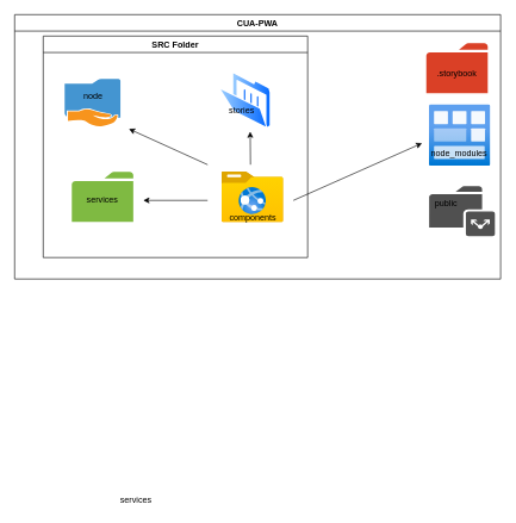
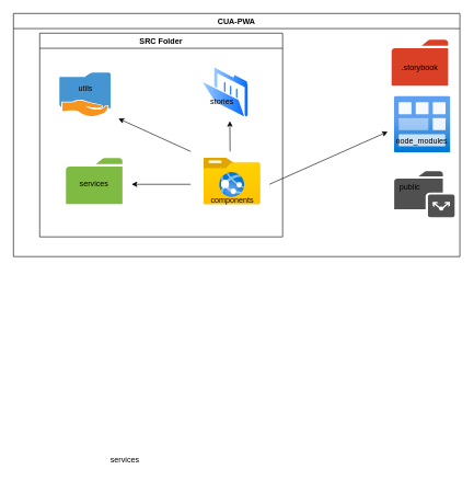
- <mxCell id="18" value="node" style="text;html=1;strokeColor=none;fillColor=none;align=center;verticalAlign=middle;whiteSpace=wrap;rounded=0;" vertex="1" parent="1"><mxGeometry x="110" y="125" width="40" height="20" as="geometry" /></mxCell>
+ <mxCell id="18" value="utils" style="text;html=1;strokeColor=none;fillColor=none;align=center;verticalAlign=middle;whiteSpace=wrap;rounded=0;" vertex="1" parent="1"><mxGeometry x="110" y="125" width="40" height="20" as="geometry" /></mxCell>
